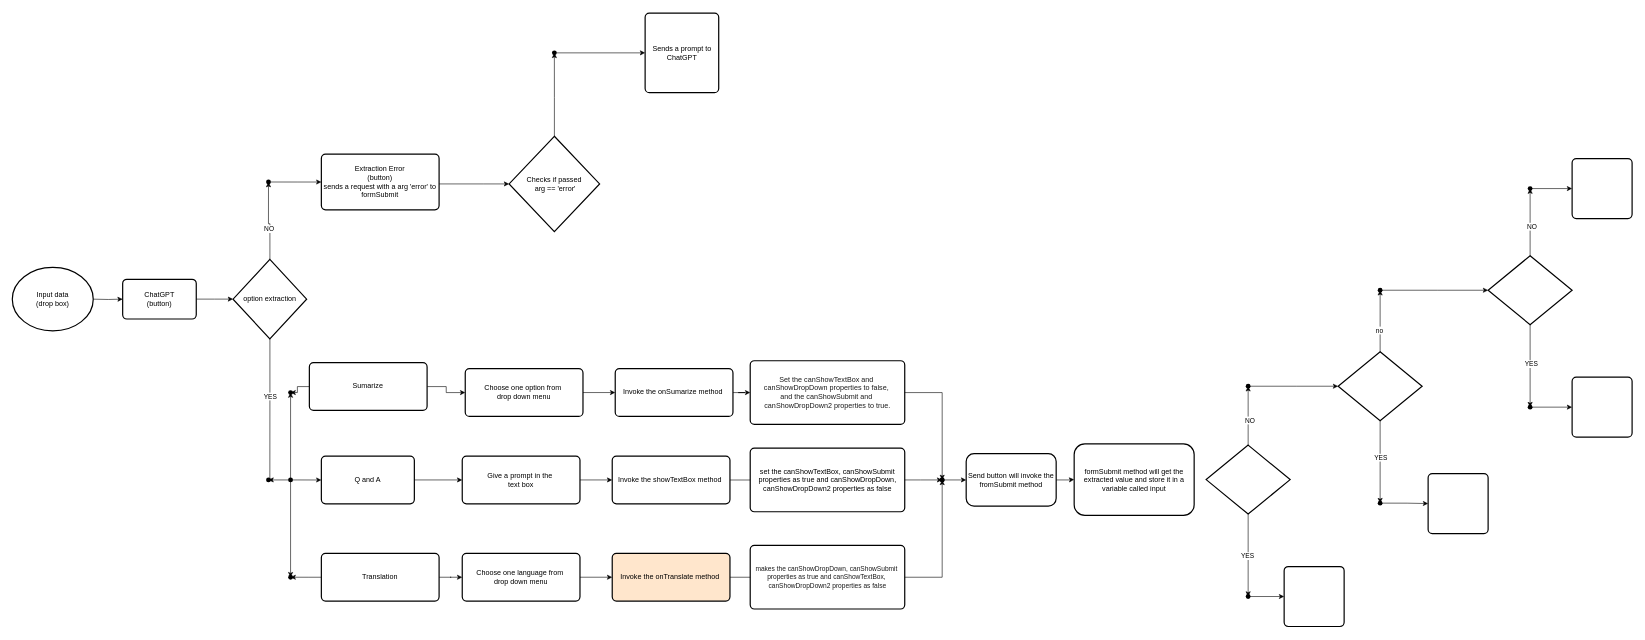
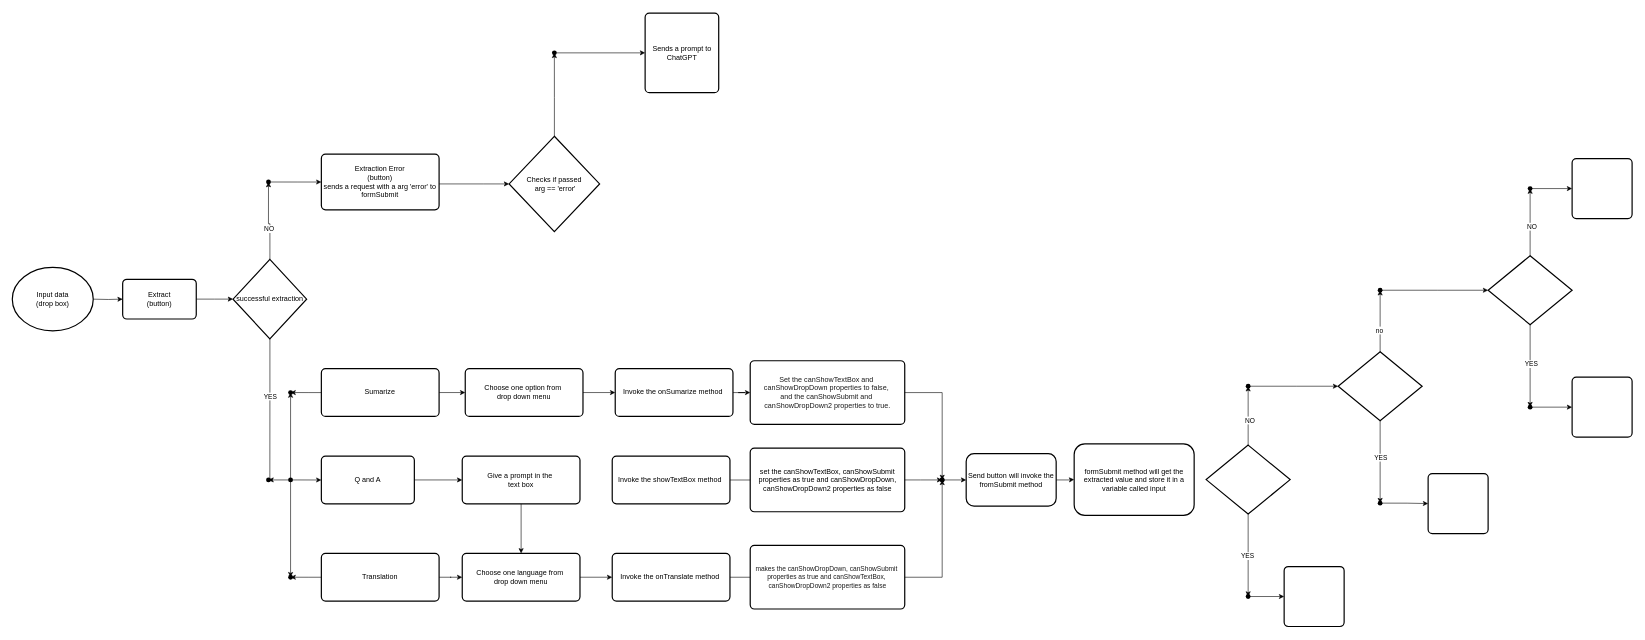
- <mxCell id="5" value="ChatGPT&lt;br&gt;(button)" style="rounded=1;whiteSpace=wrap;html=1;absoluteArcSize=1;arcSize=14;strokeWidth=2;" vertex="1" parent="2"><mxGeometry x="183.984" y="443.649" width="122.656" height="66.216" as="geometry" /></mxCell>
+ <mxCell id="5" value="Extract&lt;br&gt;(button)" style="rounded=1;whiteSpace=wrap;html=1;absoluteArcSize=1;arcSize=14;strokeWidth=2;" vertex="1" parent="2"><mxGeometry x="183.984" y="443.649" width="122.656" height="66.216" as="geometry" /></mxCell>
- <mxCell id="10" value="option extraction" style="strokeWidth=2;html=1;shape=mxgraph.flowchart.decision;whiteSpace=wrap;" vertex="1" parent="2"><mxGeometry x="367.969" y="410.541" width="122.656" height="132.432" as="geometry" /></mxCell>
+ <mxCell id="10" value="successful extraction" style="strokeWidth=2;html=1;shape=mxgraph.flowchart.decision;whiteSpace=wrap;" vertex="1" parent="2"><mxGeometry x="367.969" y="410.541" width="122.656" height="132.432" as="geometry" /></mxCell>
- <mxCell id="22" value="Sumarize" style="rounded=1;whiteSpace=wrap;html=1;absoluteArcSize=1;arcSize=14;strokeWidth=2;" vertex="1" parent="2"><mxGeometry x="495.156" y="582.706" width="196.25" height="79.459" as="geometry" /></mxCell>
+ <mxCell id="22" value="Sumarize" style="rounded=1;whiteSpace=wrap;html=1;absoluteArcSize=1;arcSize=14;strokeWidth=2;" vertex="1" parent="2"><mxGeometry x="515.156" y="592.706" width="196.25" height="79.459" as="geometry" /></mxCell>
- <mxCell id="38" value="" style="edgeStyle=orthogonalEdgeStyle;rounded=0;orthogonalLoop=1;jettySize=auto;html=1;" edge="1" parent="2" source="39" target="45"><mxGeometry relative="1" as="geometry" /></mxCell>
+ <mxCell id="38" value="" style="edgeStyle=orthogonalEdgeStyle;rounded=0;orthogonalLoop=1;jettySize=auto;html=1;" edge="1" parent="2" source="39" target="41"><mxGeometry relative="1" as="geometry" /></mxCell>
- <mxCell id="47" value="Invoke the onTranslate method&amp;nbsp;" style="rounded=1;whiteSpace=wrap;html=1;absoluteArcSize=1;arcSize=14;strokeWidth=2;fillColor=#ffe6cc;" vertex="1" parent="2"><mxGeometry x="999.998" y="900.541" width="196.25" height="79.459" as="geometry" /></mxCell>
+ <mxCell id="47" value="Invoke the onTranslate method&amp;nbsp;" style="rounded=1;whiteSpace=wrap;html=1;absoluteArcSize=1;arcSize=14;strokeWidth=2;" vertex="1" parent="2"><mxGeometry x="999.998" y="900.541" width="196.25" height="79.459" as="geometry" /></mxCell>
